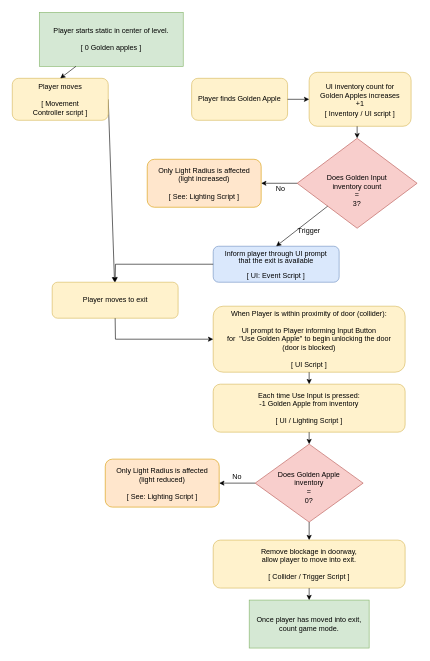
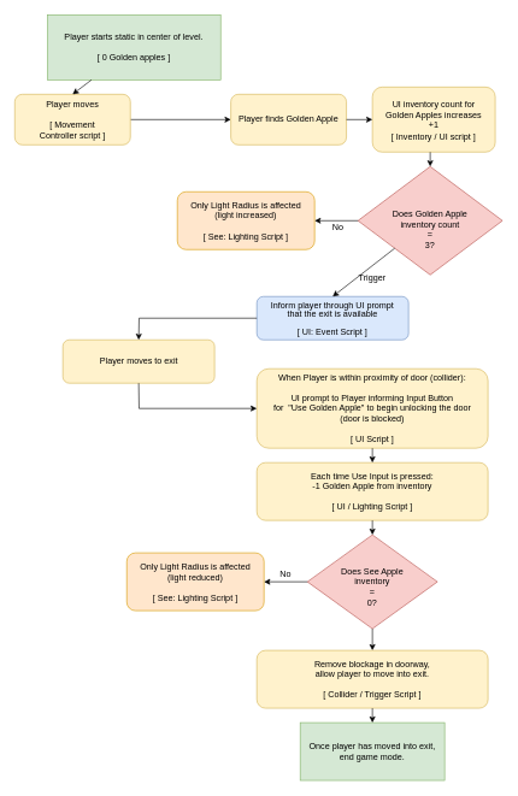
- <mxCell id="3" value="&lt;div&gt;&lt;br&gt;&lt;/div&gt;&lt;div&gt;&lt;br&gt;&lt;/div&gt;&lt;div&gt;Does Golden Input &lt;br&gt;&lt;/div&gt;&lt;div&gt;inventory count&lt;/div&gt;&lt;div&gt;= &lt;br&gt;&lt;/div&gt;&lt;div&gt;3?&lt;br&gt;&lt;/div&gt;" style="rhombus;whiteSpace=wrap;html=1;shadow=0;fontFamily=Helvetica;fontSize=12;align=center;strokeWidth=1;spacing=6;spacingTop=-4;fillColor=#f8cecc;strokeColor=#b85450;" parent="1" vertex="1"><mxGeometry x="495" y="230" width="200" height="150" as="geometry" /></mxCell>
+ <mxCell id="3" value="&lt;div&gt;&lt;br&gt;&lt;/div&gt;&lt;div&gt;&lt;br&gt;&lt;/div&gt;&lt;div&gt;Does Golden Apple &lt;br&gt;&lt;/div&gt;&lt;div&gt;inventory count&lt;/div&gt;&lt;div&gt;= &lt;br&gt;&lt;/div&gt;&lt;div&gt;3?&lt;br&gt;&lt;/div&gt;" style="rhombus;whiteSpace=wrap;html=1;shadow=0;fontFamily=Helvetica;fontSize=12;align=center;strokeWidth=1;spacing=6;spacingTop=-4;fillColor=#f8cecc;strokeColor=#b85450;" parent="1" vertex="1"><mxGeometry x="495" y="230" width="200" height="150" as="geometry" /></mxCell>
- <mxCell id="5" value="" style="endArrow=classic;html=1;rounded=0;exitX=1;exitY=0.5;exitDx=0;exitDy=0;" edge="1" parent="1" source="6" target="18"><mxGeometry width="50" height="50" relative="1" as="geometry"><mxPoint x="15" y="300" as="sourcePoint" /><mxPoint x="365" y="310" as="targetPoint" /></mxGeometry></mxCell>
+ <mxCell id="5" value="" style="endArrow=classic;html=1;rounded=0;exitX=1;exitY=0.5;exitDx=0;exitDy=0;" edge="1" parent="1" source="6" target="4"><mxGeometry width="50" height="50" relative="1" as="geometry"><mxPoint x="15" y="300" as="sourcePoint" /><mxPoint x="365" y="310" as="targetPoint" /></mxGeometry></mxCell>
- <mxCell id="21" value="&lt;div&gt;&lt;br&gt;&lt;/div&gt;&lt;div&gt;Does Golden Apple &lt;br&gt;&lt;/div&gt;&lt;div&gt;inventory &lt;br&gt;&lt;/div&gt;&lt;div&gt;= &lt;br&gt;&lt;/div&gt;&lt;div&gt;0?&lt;br&gt;&lt;/div&gt;" style="rhombus;whiteSpace=wrap;html=1;fillColor=#f8cecc;strokeColor=#b85450;" vertex="1" parent="1"><mxGeometry x="425" y="740" width="180" height="130" as="geometry" /></mxCell>
+ <mxCell id="21" value="&lt;div&gt;&lt;br&gt;&lt;/div&gt;&lt;div&gt;Does See Apple &lt;br&gt;&lt;/div&gt;&lt;div&gt;inventory &lt;br&gt;&lt;/div&gt;&lt;div&gt;= &lt;br&gt;&lt;/div&gt;&lt;div&gt;0?&lt;br&gt;&lt;/div&gt;" style="rhombus;whiteSpace=wrap;html=1;fillColor=#f8cecc;strokeColor=#b85450;" vertex="1" parent="1"><mxGeometry x="425" y="740" width="180" height="130" as="geometry" /></mxCell>
- <mxCell id="8" value="Once player has moved into exit,&lt;br&gt;count game mode." style="rounded=0;whiteSpace=wrap;html=1;fillColor=#d5e8d4;strokeColor=#82b366;" vertex="1" parent="1"><mxGeometry x="415" y="1000" width="200" height="80" as="geometry" /></mxCell>
+ <mxCell id="8" value="Once player has moved into exit,&lt;br&gt;end game mode." style="rounded=0;whiteSpace=wrap;html=1;fillColor=#d5e8d4;strokeColor=#82b366;" vertex="1" parent="1"><mxGeometry x="415" y="1000" width="200" height="80" as="geometry" /></mxCell>
